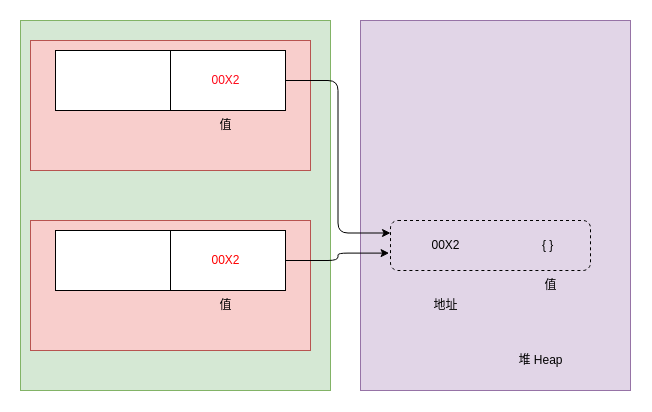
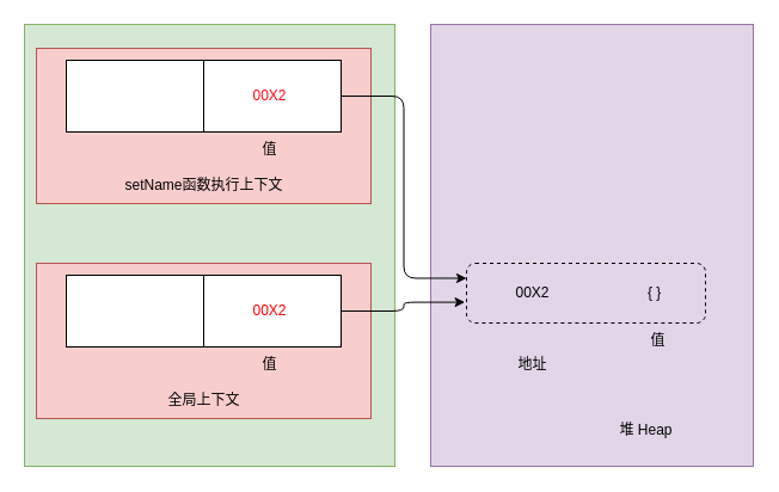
+ <mxCell id="4" value="setName函数执行上下文" style="text;html=1;align=center;verticalAlign=middle;resizable=0;points=[];autosize=1;strokeColor=none;fillColor=none;fontColor=#000000;" vertex="1" parent="1"><mxGeometry x="90" y="140" width="160" height="30" as="geometry" /></mxCell>
+ <mxCell id="19" value="全局上下文" style="text;html=1;align=center;verticalAlign=middle;resizable=0;points=[];autosize=1;strokeColor=none;fillColor=none;fontColor=#000000;" vertex="1" parent="1"><mxGeometry x="130" y="320" width="80" height="30" as="geometry" /></mxCell>
